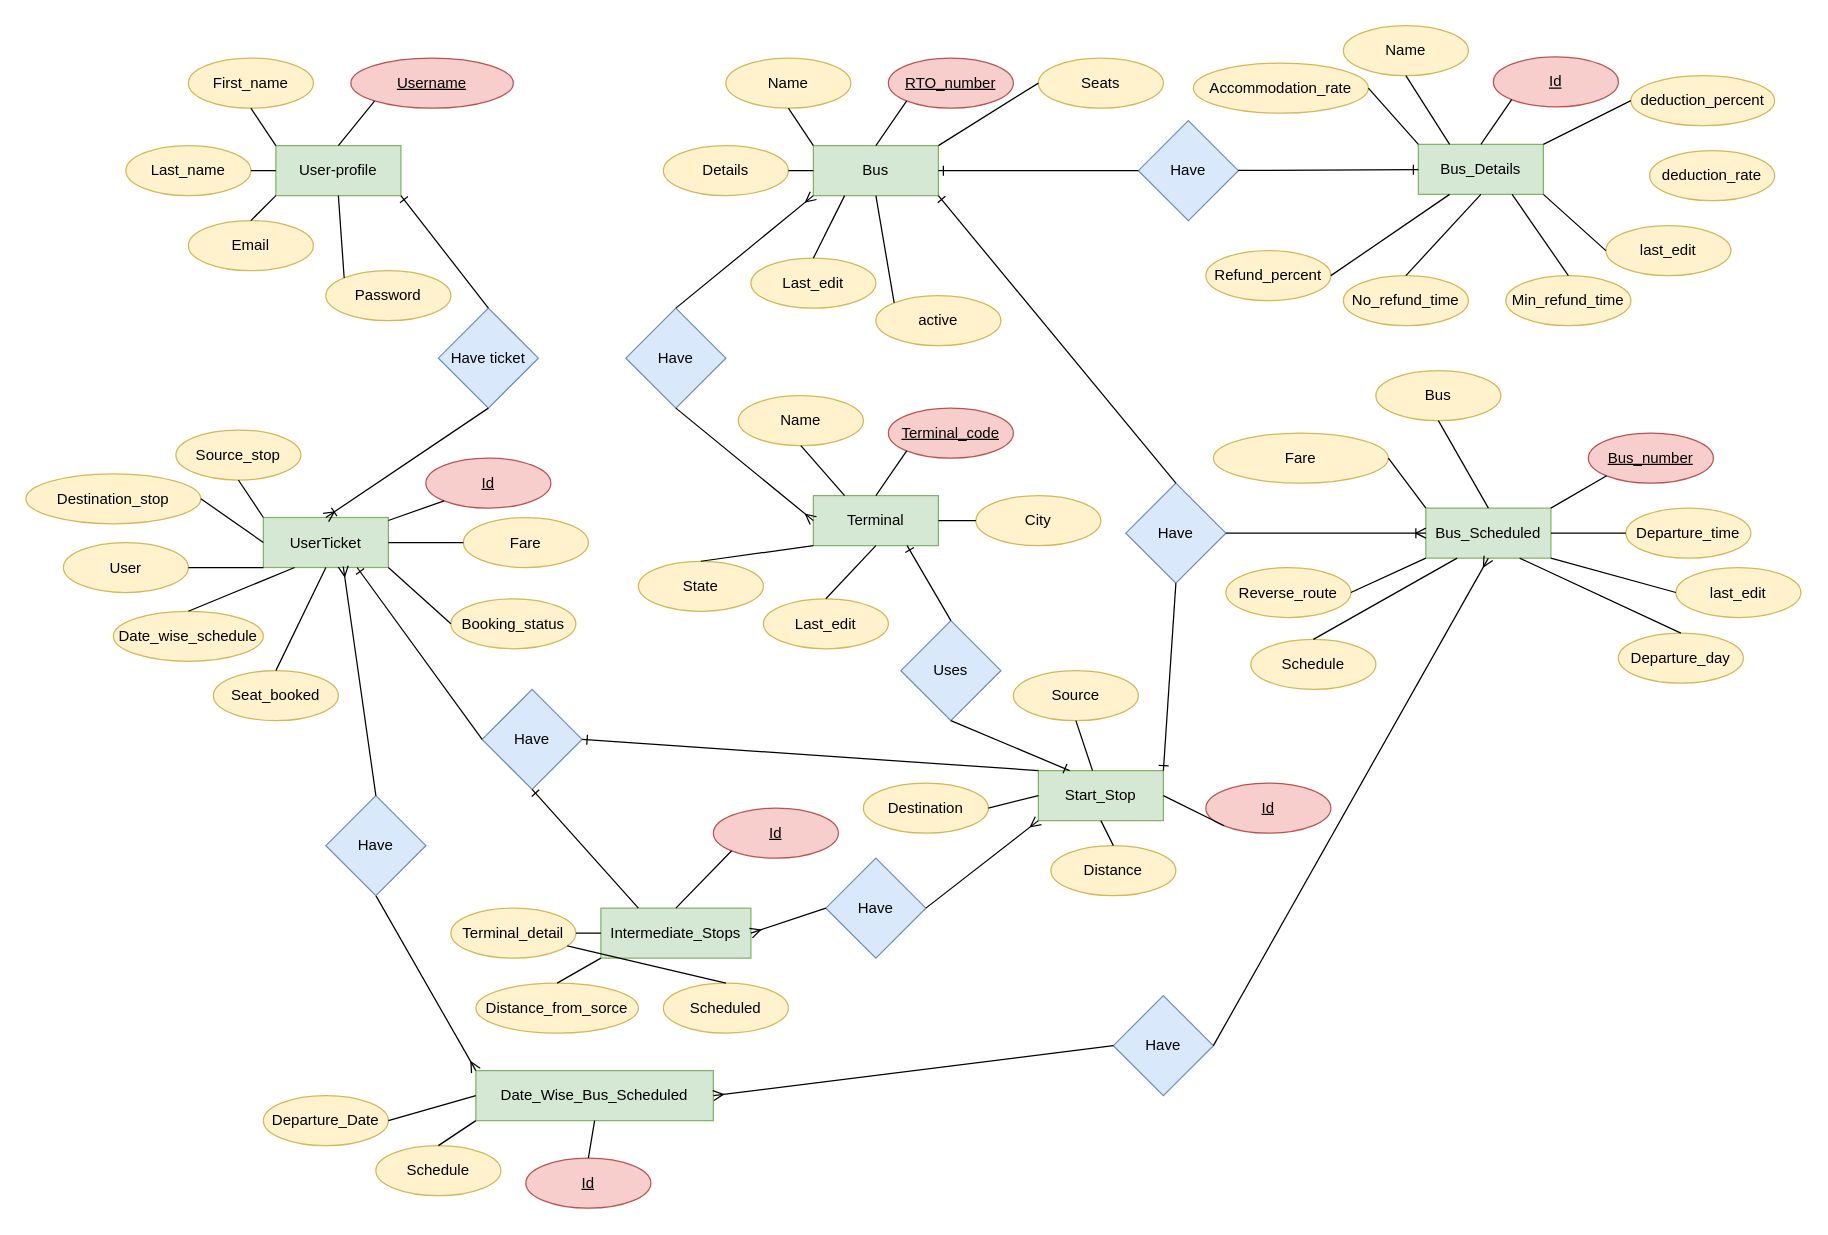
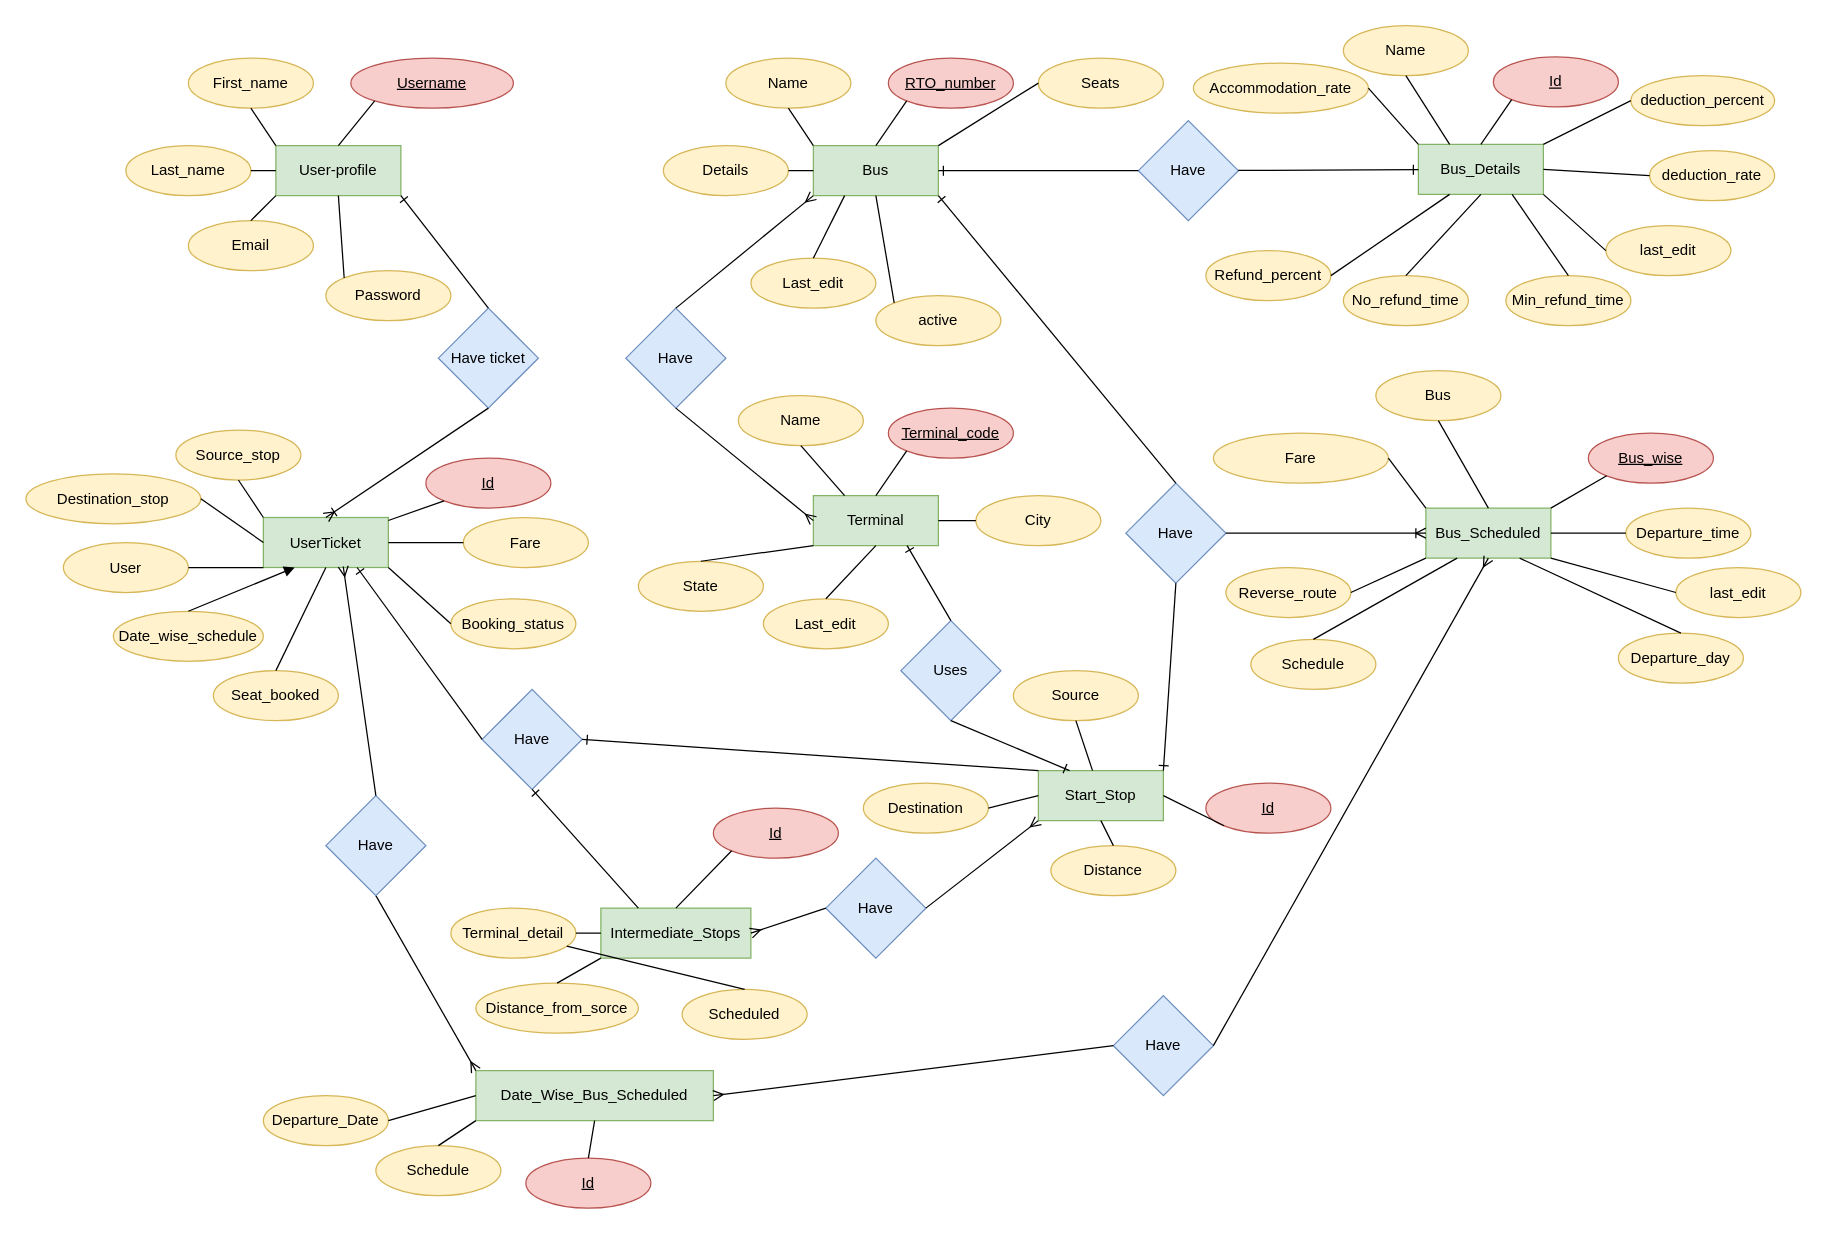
+ <mxCell id="63" value="" style="endArrow=none;html=1;rounded=0;exitX=1;exitY=0.5;exitDx=0;exitDy=0;entryX=0;entryY=0.5;entryDx=0;entryDy=0;" parent="1" source="46" target="60" edge="1"><mxGeometry relative="1" as="geometry"><mxPoint x="1124" y="270" as="sourcePoint" /><mxPoint x="1284" y="270" as="targetPoint" /></mxGeometry></mxCell>
- <mxCell id="79" value="Bus_number" style="ellipse;whiteSpace=wrap;html=1;align=center;fontStyle=4;fillColor=#f8cecc;strokeColor=#b85450;" parent="1" vertex="1"><mxGeometry x="1270" y="346" width="100" height="40" as="geometry" /></mxCell>
+ <mxCell id="79" value="Bus_wise" style="ellipse;whiteSpace=wrap;html=1;align=center;fontStyle=4;fillColor=#f8cecc;strokeColor=#b85450;" parent="1" vertex="1"><mxGeometry x="1270" y="346" width="100" height="40" as="geometry" /></mxCell>
- <mxCell id="98" value="" style="endArrow=none;html=1;rounded=0;exitX=0.5;exitY=0;exitDx=0;exitDy=0;entryX=0.25;entryY=1;entryDx=0;entryDy=0;" parent="1" source="95" target="91" edge="1"><mxGeometry relative="1" as="geometry"><mxPoint x="410" y="553.5" as="sourcePoint" /><mxPoint x="570" y="553.5" as="targetPoint" /></mxGeometry></mxCell>
+ <mxCell id="98" value="" style="endArrow=block;html=1;rounded=0;exitX=0.5;exitY=0;exitDx=0;exitDy=0;entryX=0.25;entryY=1;entryDx=0;entryDy=0;" parent="1" source="95" target="91" edge="1"><mxGeometry relative="1" as="geometry"><mxPoint x="410" y="553.5" as="sourcePoint" /><mxPoint x="570" y="553.5" as="targetPoint" /></mxGeometry></mxCell>
- <mxCell id="66" value="Scheduled" style="ellipse;whiteSpace=wrap;html=1;align=center;fillColor=#fff2cc;strokeColor=#d6b656;" parent="1" vertex="1"><mxGeometry x="530" y="786" width="100" height="40" as="geometry" /></mxCell>
+ <mxCell id="66" value="Scheduled" style="ellipse;whiteSpace=wrap;html=1;align=center;fillColor=#fff2cc;strokeColor=#d6b656;" parent="1" vertex="1"><mxGeometry x="545" y="791" width="100" height="40" as="geometry" /></mxCell>
